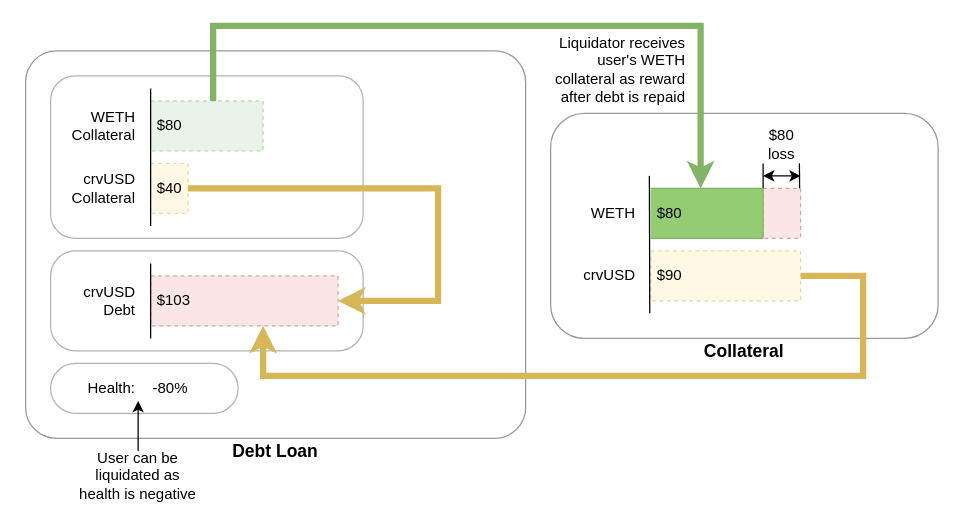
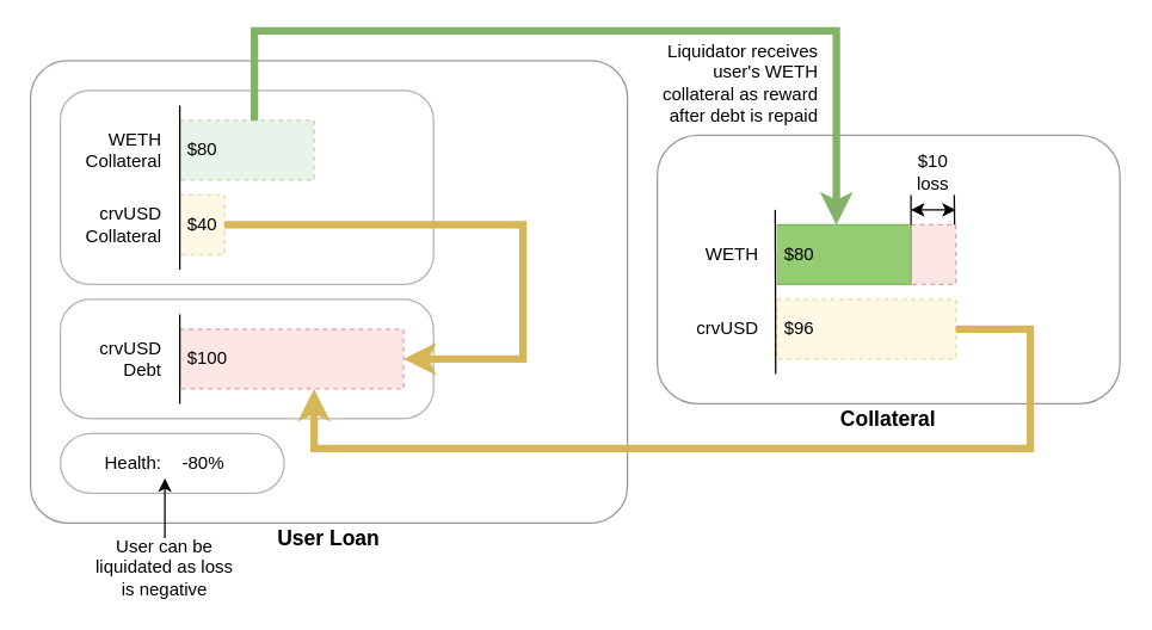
- <mxCell id="29" value="$80&lt;br&gt;loss" style="text;html=1;strokeColor=none;fillColor=none;align=center;verticalAlign=middle;whiteSpace=wrap;rounded=0;" parent="1" vertex="1"><mxGeometry x="600" y="100" width="50" height="30" as="geometry" /></mxCell>
+ <mxCell id="29" value="$10&lt;br&gt;loss" style="text;html=1;strokeColor=none;fillColor=none;align=center;verticalAlign=middle;whiteSpace=wrap;rounded=0;" parent="1" vertex="1"><mxGeometry x="600" y="100" width="50" height="30" as="geometry" /></mxCell>
- <mxCell id="12" value="&amp;nbsp;$90" style="rounded=0;whiteSpace=wrap;html=1;fillColor=#fff2cc;strokeColor=#D6B656;opacity=50;dashed=1;align=left;" parent="1" vertex="1"><mxGeometry x="520" y="200" width="120" height="40" as="geometry" /></mxCell>
+ <mxCell id="12" value="&amp;nbsp;$96" style="rounded=0;whiteSpace=wrap;html=1;fillColor=#fff2cc;strokeColor=#D6B656;opacity=50;dashed=1;align=left;" parent="1" vertex="1"><mxGeometry x="520" y="200" width="120" height="40" as="geometry" /></mxCell>
- <mxCell id="10" value="&amp;nbsp;$103" style="rounded=0;whiteSpace=wrap;html=1;fillColor=#f8cecc;strokeColor=#b85450;align=left;opacity=50;dashed=1;" parent="1" vertex="1"><mxGeometry x="120" y="220" width="150" height="40" as="geometry" /></mxCell>
+ <mxCell id="10" value="&amp;nbsp;$100" style="rounded=0;whiteSpace=wrap;html=1;fillColor=#f8cecc;strokeColor=#b85450;align=left;opacity=50;dashed=1;" parent="1" vertex="1"><mxGeometry x="120" y="220" width="150" height="40" as="geometry" /></mxCell>
- <mxCell id="17" value="Debt Loan" style="text;html=1;strokeColor=none;fillColor=none;align=center;verticalAlign=middle;whiteSpace=wrap;rounded=0;fontSize=14;fontStyle=1" parent="1" vertex="1"><mxGeometry x="20" y="350" width="400" height="20" as="geometry" /></mxCell>
+ <mxCell id="17" value="User Loan" style="text;html=1;strokeColor=none;fillColor=none;align=center;verticalAlign=middle;whiteSpace=wrap;rounded=0;fontSize=14;fontStyle=1" parent="1" vertex="1"><mxGeometry x="20" y="350" width="400" height="20" as="geometry" /></mxCell>
- <mxCell id="34" value="User can be liquidated as health is negative" style="text;html=1;strokeColor=none;fillColor=none;align=center;verticalAlign=middle;whiteSpace=wrap;rounded=0;" parent="1" vertex="1"><mxGeometry x="60" y="360" width="100" height="40" as="geometry" /></mxCell>
+ <mxCell id="34" value="User can be liquidated as loss is negative" style="text;html=1;strokeColor=none;fillColor=none;align=center;verticalAlign=middle;whiteSpace=wrap;rounded=0;" parent="1" vertex="1"><mxGeometry x="60" y="360" width="100" height="40" as="geometry" /></mxCell>
